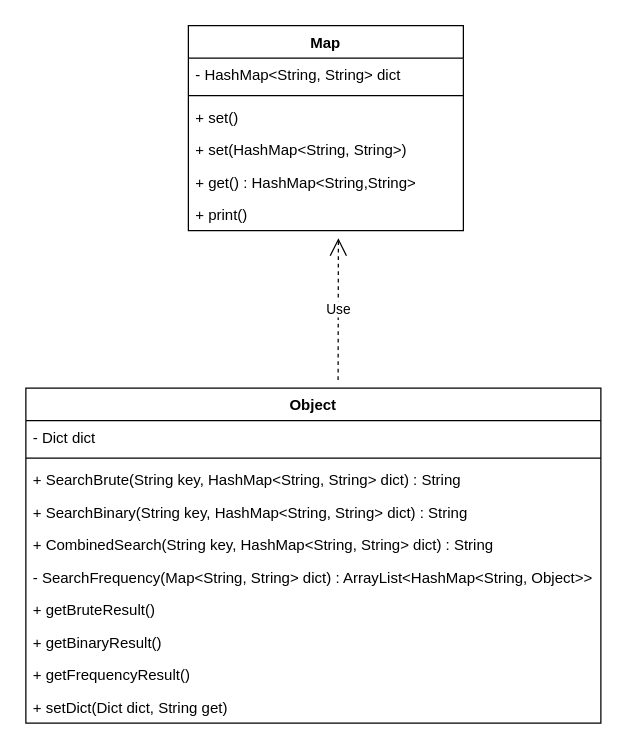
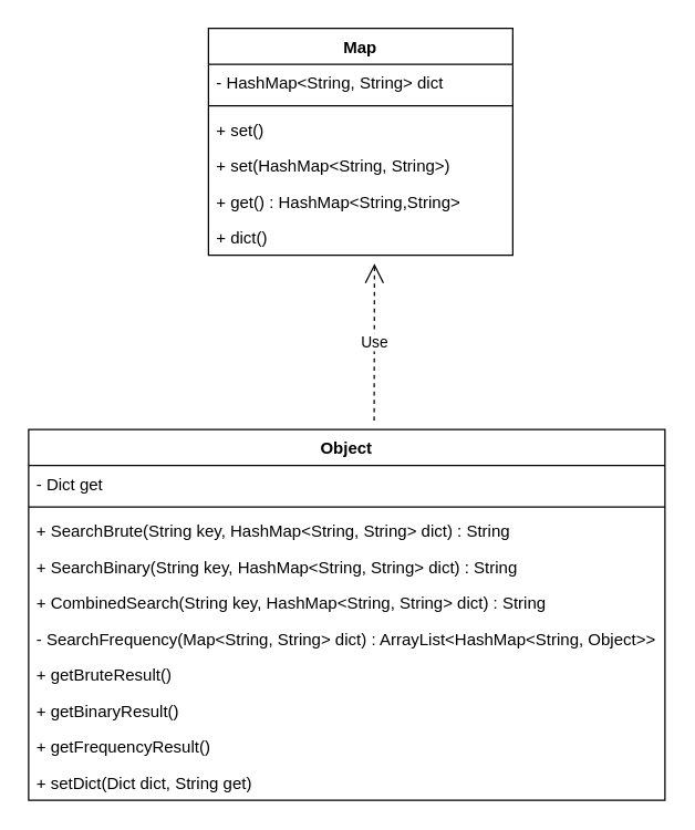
- <mxCell id="8" value="+ print()" style="text;strokeColor=none;fillColor=none;align=left;verticalAlign=top;spacingLeft=4;spacingRight=4;overflow=hidden;rotatable=0;points=[[0,0.5],[1,0.5]];portConstraint=eastwest;" vertex="1" parent="2"><mxGeometry y="138" width="220" height="26" as="geometry" /></mxCell>
+ <mxCell id="8" value="+ dict()" style="text;strokeColor=none;fillColor=none;align=left;verticalAlign=top;spacingLeft=4;spacingRight=4;overflow=hidden;rotatable=0;points=[[0,0.5],[1,0.5]];portConstraint=eastwest;" vertex="1" parent="2"><mxGeometry y="138" width="220" height="26" as="geometry" /></mxCell>
- <mxCell id="10" value="- Dict dict" style="text;strokeColor=none;fillColor=none;align=left;verticalAlign=top;spacingLeft=4;spacingRight=4;overflow=hidden;rotatable=0;points=[[0,0.5],[1,0.5]];portConstraint=eastwest;" vertex="1" parent="9"><mxGeometry y="26" width="460" height="26" as="geometry" /></mxCell>
+ <mxCell id="10" value="- Dict get" style="text;strokeColor=none;fillColor=none;align=left;verticalAlign=top;spacingLeft=4;spacingRight=4;overflow=hidden;rotatable=0;points=[[0,0.5],[1,0.5]];portConstraint=eastwest;" vertex="1" parent="9"><mxGeometry y="26" width="460" height="26" as="geometry" /></mxCell>
